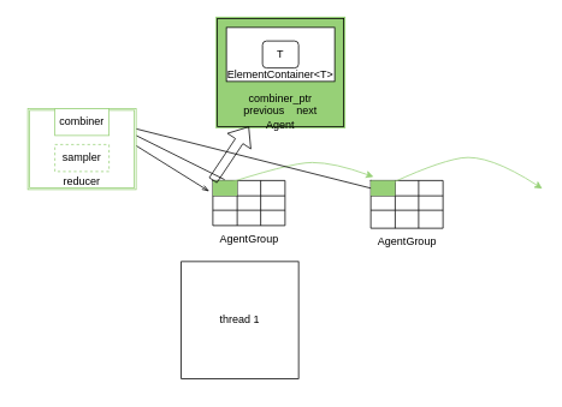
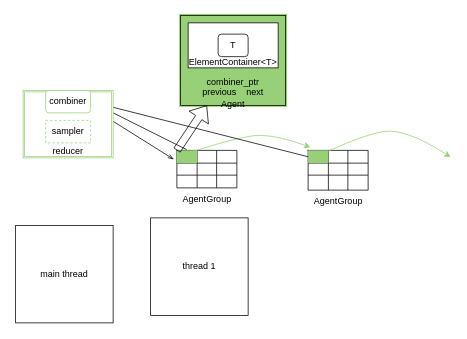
- <mxCell id="44" value="combiner" style="rounded=0;whiteSpace=wrap;html=1;strokeColor=#97D077;strokeWidth=1;fillColor=#FFFFFF;" vertex="1" parent="42"><mxGeometry x="30" width="60" height="30" as="geometry" /></mxCell>
+ <mxCell id="44" value="combiner" style="whiteSpace=wrap;html=1;strokeColor=#97D077;strokeWidth=1;fillColor=#FFFFFF;rounded=1;" vertex="1" parent="42"><mxGeometry x="30" width="60" height="30" as="geometry" /></mxCell>
+ <mxCell id="2" value="main thread" style="whiteSpace=wrap;html=1;aspect=fixed;" vertex="1" parent="1"><mxGeometry x="20" y="300" width="130" height="130" as="geometry" /></mxCell>
